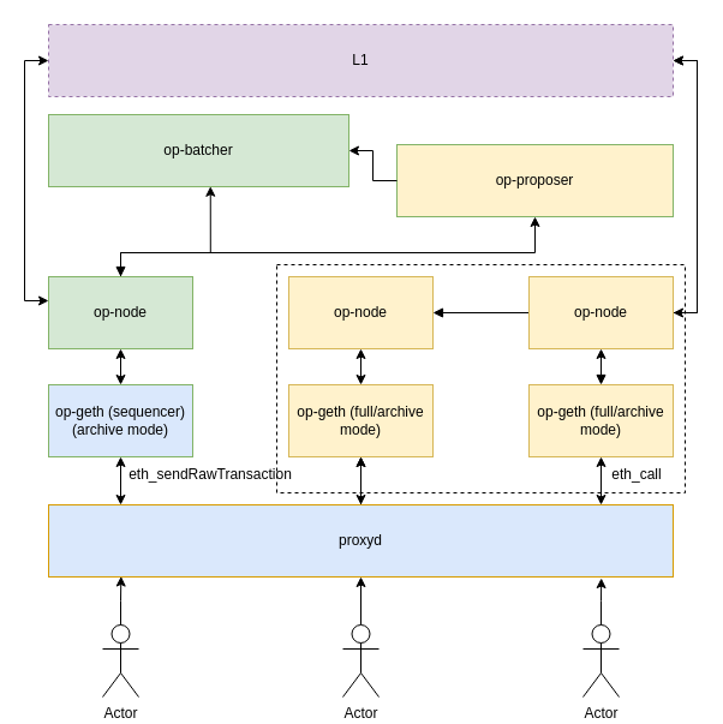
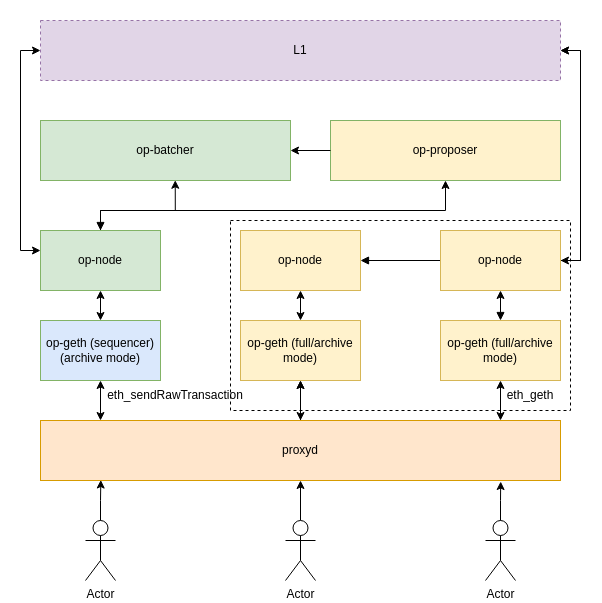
- <mxCell id="15" value="op-batcher" style="rounded=0;whiteSpace=wrap;html=1;fillColor=#d5e8d4;strokeColor=#82b366;" parent="1" vertex="1"><mxGeometry x="40" y="95" width="250" height="60" as="geometry" /></mxCell>
+ <mxCell id="15" value="op-batcher" style="rounded=0;whiteSpace=wrap;html=1;fillColor=#d5e8d4;strokeColor=#82b366;" parent="1" vertex="1"><mxGeometry x="40" y="120" width="250" height="60" as="geometry" /></mxCell>
- <mxCell id="25" value="eth_call" style="text;html=1;align=center;verticalAlign=middle;whiteSpace=wrap;rounded=0;" parent="1" vertex="1"><mxGeometry x="500" y="380" width="60" height="30" as="geometry" /></mxCell>
+ <mxCell id="25" value="eth_geth" style="text;html=1;align=center;verticalAlign=middle;whiteSpace=wrap;rounded=0;" parent="1" vertex="1"><mxGeometry x="500" y="380" width="60" height="30" as="geometry" /></mxCell>
- <mxCell id="5" value="proxyd" style="rounded=0;whiteSpace=wrap;html=1;fillColor=#dae8fc;strokeColor=#d79b00;" parent="1" vertex="1"><mxGeometry x="40" y="420" width="520" height="60" as="geometry" /></mxCell>
+ <mxCell id="5" value="proxyd" style="rounded=0;whiteSpace=wrap;html=1;fillColor=#ffe6cc;strokeColor=#d79b00;" parent="1" vertex="1"><mxGeometry x="40" y="420" width="520" height="60" as="geometry" /></mxCell>
